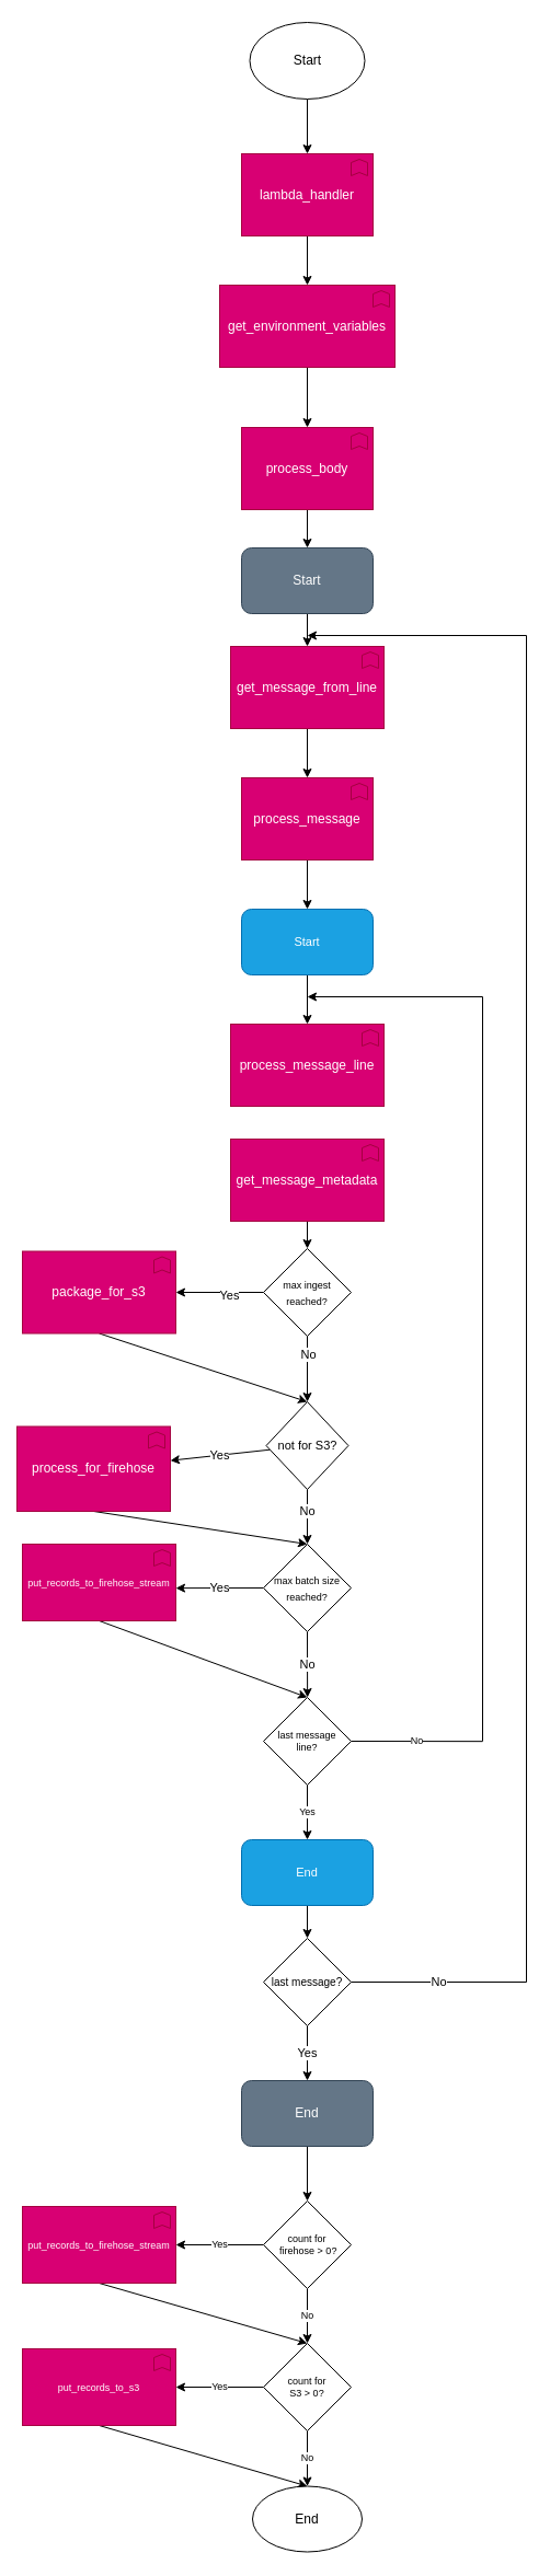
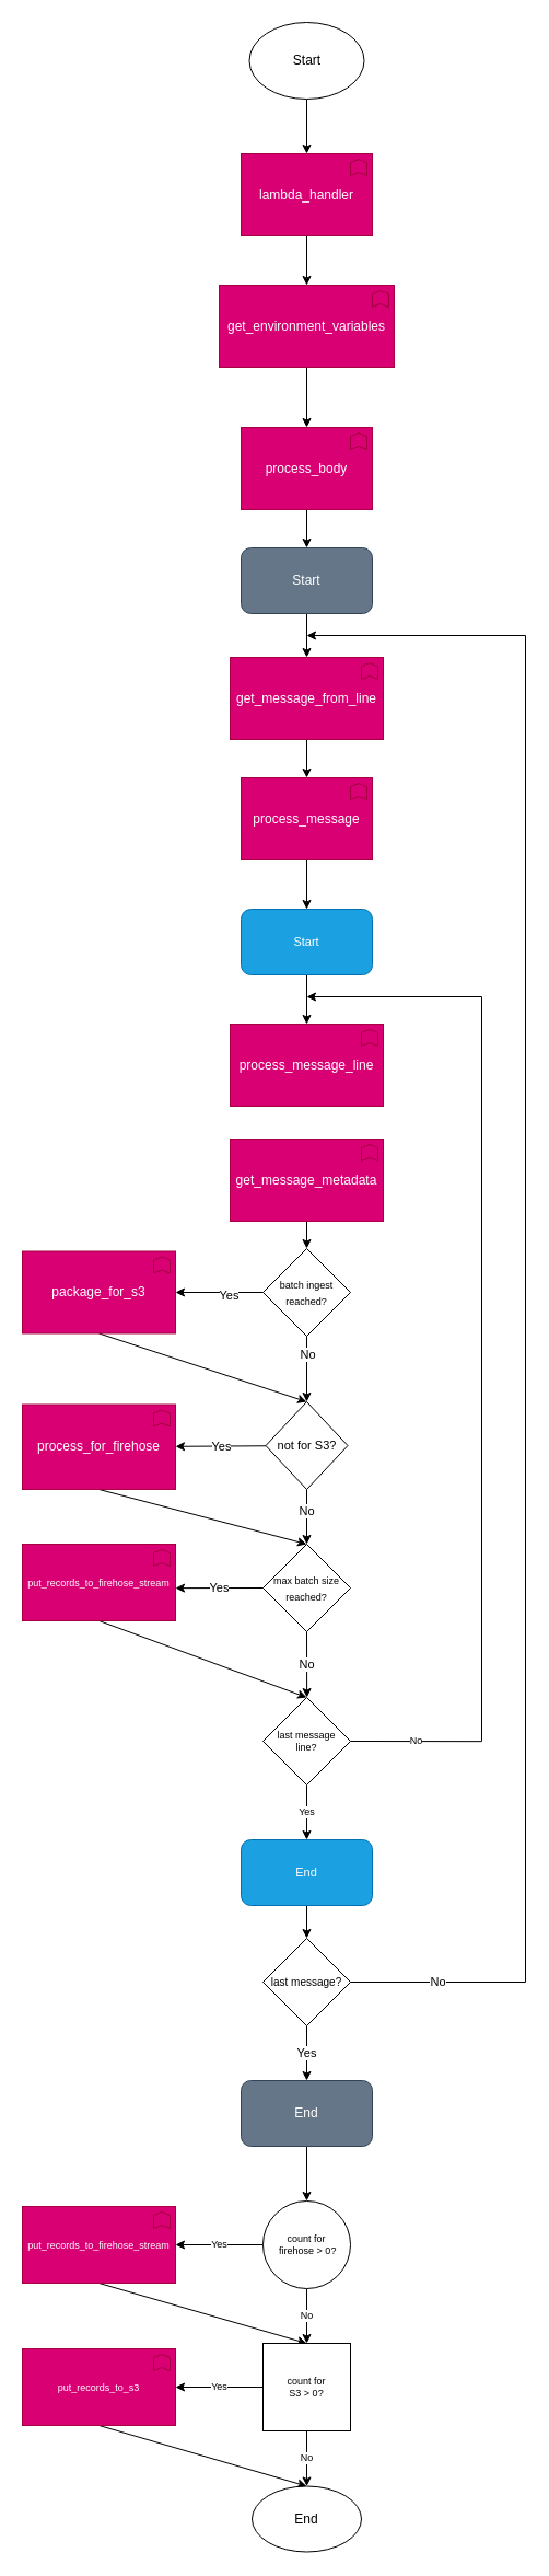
- <mxCell id="10" value="get_message_from_line" style="html=1;outlineConnect=0;whiteSpace=wrap;fillColor=#d80073;shape=mxgraph.archimate.application;appType=function;strokeColor=#A50040;fontColor=#ffffff;" parent="1" vertex="1"><mxGeometry x="210" y="590" width="140" height="75" as="geometry" /></mxCell>
+ <mxCell id="10" value="get_message_from_line" style="html=1;outlineConnect=0;whiteSpace=wrap;fillColor=#d80073;shape=mxgraph.archimate.application;appType=function;strokeColor=#A50040;fontColor=#ffffff;" parent="1" vertex="1"><mxGeometry x="210" y="600" width="140" height="75" as="geometry" /></mxCell>
- <mxCell id="18" value="&lt;font style=&quot;font-size: 9px;&quot;&gt;max ingest reached?&lt;/font&gt;" style="rhombus;whiteSpace=wrap;html=1;fontColor=#000000;" parent="1" vertex="1"><mxGeometry x="240" y="1140" width="80" height="80" as="geometry" /></mxCell>
+ <mxCell id="18" value="&lt;font style=&quot;font-size: 9px;&quot;&gt;batch ingest reached?&lt;/font&gt;" style="rhombus;whiteSpace=wrap;html=1;fontColor=#000000;" parent="1" vertex="1"><mxGeometry x="240" y="1140" width="80" height="80" as="geometry" /></mxCell>
- <mxCell id="22" value="process_for_firehose" style="html=1;outlineConnect=0;whiteSpace=wrap;fillColor=#d80073;shape=mxgraph.archimate.application;appType=function;strokeColor=#A50040;fontColor=#ffffff;" parent="1" vertex="1"><mxGeometry x="15" y="1302.5" width="140" height="77.5" as="geometry" /></mxCell>
+ <mxCell id="22" value="process_for_firehose" style="html=1;outlineConnect=0;whiteSpace=wrap;fillColor=#d80073;shape=mxgraph.archimate.application;appType=function;strokeColor=#A50040;fontColor=#ffffff;" parent="1" vertex="1"><mxGeometry x="20" y="1282.5" width="140" height="77.5" as="geometry" /></mxCell>
- <mxCell id="30" value="&lt;font style=&quot;font-size: 9px;&quot;&gt;count for&lt;br&gt;&amp;nbsp;firehose &amp;gt; 0?&lt;/font&gt;" style="rhombus;whiteSpace=wrap;html=1;fontSize=9;fontColor=default;" parent="1" vertex="1"><mxGeometry x="240" y="2010" width="80" height="80" as="geometry" /></mxCell>
+ <mxCell id="30" value="&lt;font style=&quot;font-size: 9px;&quot;&gt;count for&lt;br&gt;&amp;nbsp;firehose &amp;gt; 0?&lt;/font&gt;" style="ellipse;whiteSpace=wrap;html=1;fontSize=9;fontColor=default;" parent="1" vertex="1"><mxGeometry x="240" y="2010" width="80" height="80" as="geometry" /></mxCell>
- <mxCell id="47" value="count for &lt;br&gt;S3 &amp;gt; 0?" style="rhombus;whiteSpace=wrap;html=1;fontSize=9;fontColor=default;" parent="1" vertex="1"><mxGeometry x="240" y="2140" width="80" height="80" as="geometry" /></mxCell>
+ <mxCell id="47" value="count for &lt;br&gt;S3 &amp;gt; 0?" style="whiteSpace=wrap;html=1;fontSize=9;fontColor=default;rounded=0;" parent="1" vertex="1"><mxGeometry x="240" y="2140" width="80" height="80" as="geometry" /></mxCell>
